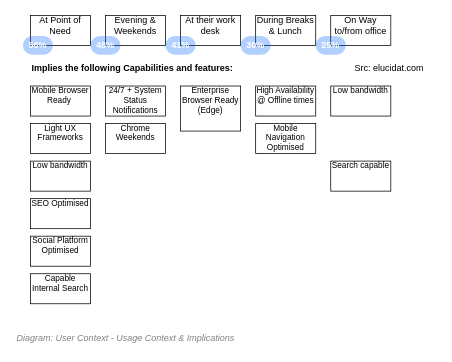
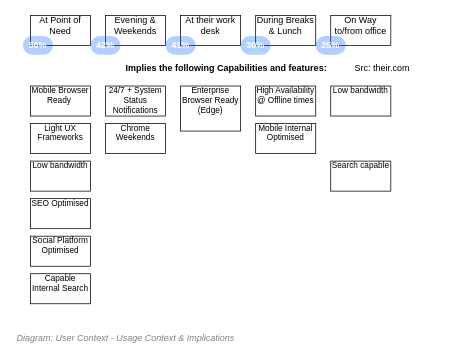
- <mxCell id="23" value="48%" style="rounded=1;fillColor=#0065FF;strokeColor=none;html=1;fontColor=#ffffff;align=center;verticalAlign=middle;whiteSpace=wrap;fontSize=12;fontStyle=1;arcSize=50;shadow=0;dashed=1;labelBackgroundColor=none;opacity=30;" vertex="1" parent="21"><mxGeometry x="120" y="47.5" width="40" height="25" as="geometry" /></mxCell>
+ <mxCell id="23" value="42%" style="rounded=1;fillColor=#0065FF;strokeColor=none;html=1;fontColor=#ffffff;align=center;verticalAlign=middle;whiteSpace=wrap;fontSize=12;fontStyle=1;arcSize=50;shadow=0;dashed=1;labelBackgroundColor=none;opacity=30;" vertex="1" parent="21"><mxGeometry x="120" y="47.5" width="40" height="25" as="geometry" /></mxCell>
- <mxCell id="30" value="Implies the following Capabilities and features:" style="text;html=1;align=left;verticalAlign=middle;resizable=0;points=[];;autosize=1;fontSize=12;fontStyle=1" vertex="1" parent="29"><mxGeometry x="40" y="80" width="280" height="20" as="geometry" /></mxCell>
+ <mxCell id="30" value="Implies the following Capabilities and features:" style="text;html=1;align=left;verticalAlign=middle;resizable=0;points=[];;autosize=1;fontSize=12;fontStyle=1" vertex="1" parent="29"><mxGeometry x="165" y="80" width="280" height="20" as="geometry" /></mxCell>
- <mxCell id="7" value="Src: elucidat.com" style="text;html=1;resizable=0;points=[];autosize=1;align=left;verticalAlign=top;spacingTop=-4;fontSize=12;" vertex="1" parent="1"><mxGeometry x="470" y="80" width="110" height="20" as="geometry" /></mxCell>
+ <mxCell id="7" value="Src: their.com" style="text;html=1;resizable=0;points=[];autosize=1;align=left;verticalAlign=top;spacingTop=-4;fontSize=12;" vertex="1" parent="1"><mxGeometry x="470" y="80" width="110" height="20" as="geometry" /></mxCell>
- <mxCell id="20" value="Mobile Navigation Optimised" style="rounded=0;whiteSpace=wrap;html=1;comic=0;strokeColor=#000000;fillColor=none;fontSize=11;align=center;fontColor=#000000;recursiveResize=0;container=1;collapsible=0;overflow=fill;arcSize=12;absoluteArcSize=1;" vertex="1" parent="1"><mxGeometry x="340" y="164" width="80" height="40" as="geometry" /></mxCell>
+ <mxCell id="20" value="Mobile Internal Optimised" style="rounded=0;whiteSpace=wrap;html=1;comic=0;strokeColor=#000000;fillColor=none;fontSize=11;align=center;fontColor=#000000;recursiveResize=0;container=1;collapsible=0;overflow=fill;arcSize=12;absoluteArcSize=1;" vertex="1" parent="1"><mxGeometry x="340" y="164" width="80" height="40" as="geometry" /></mxCell>
